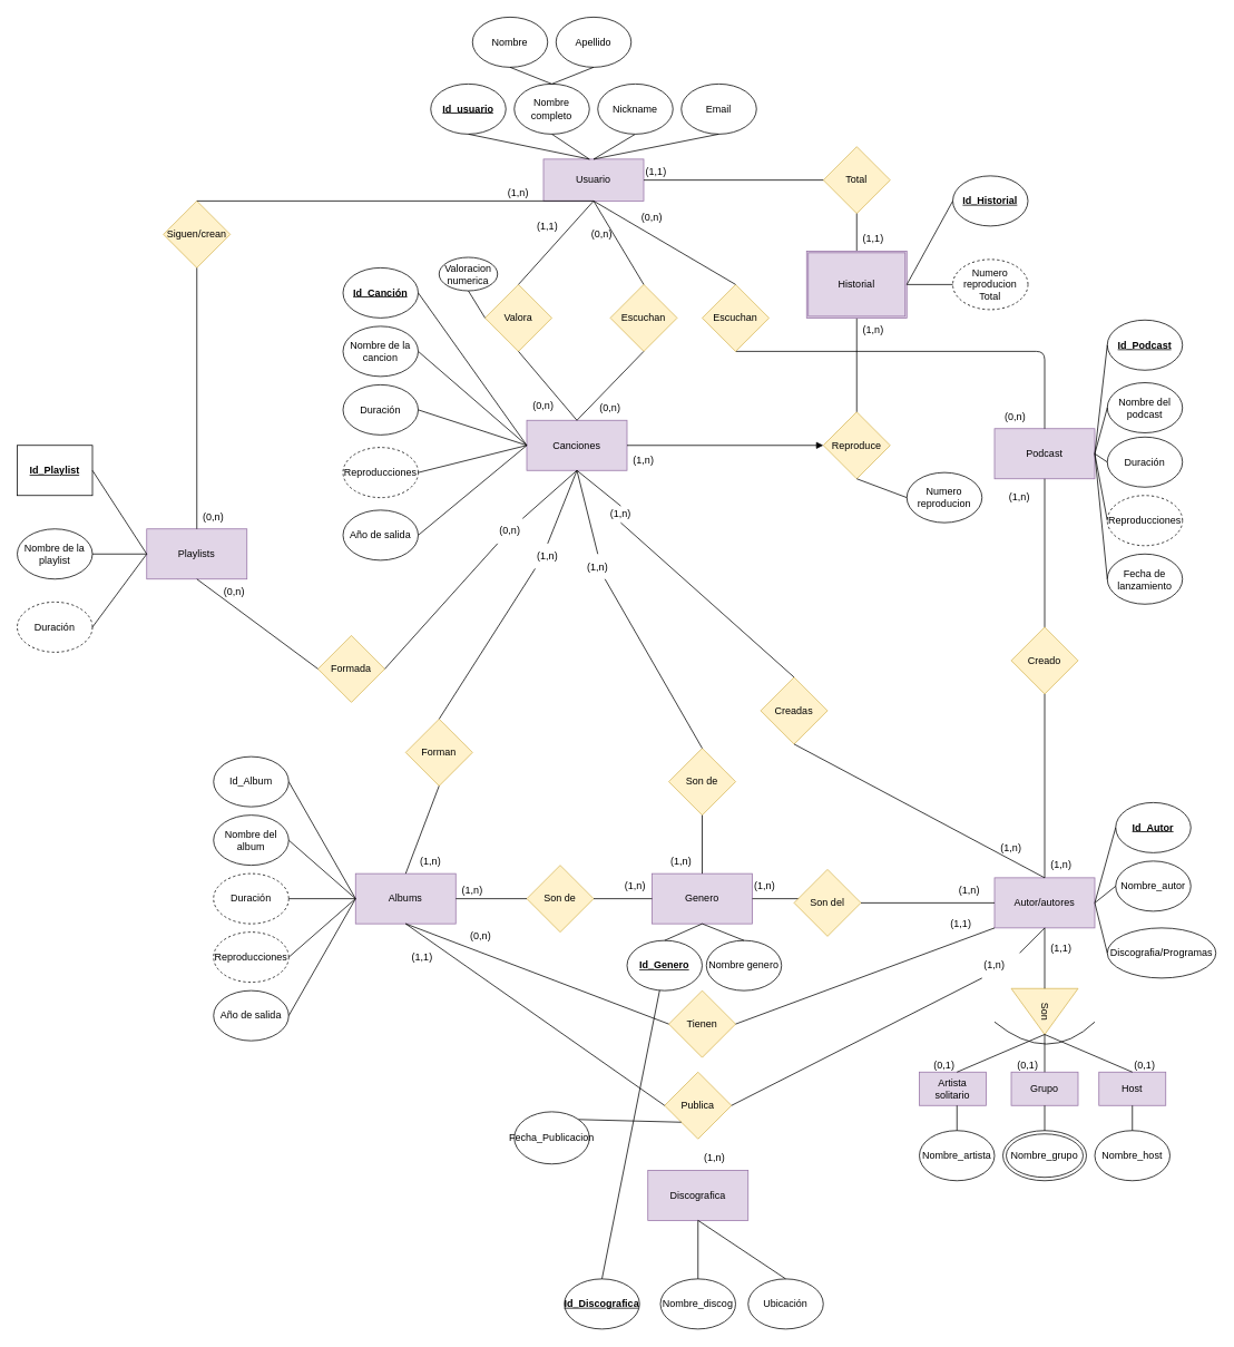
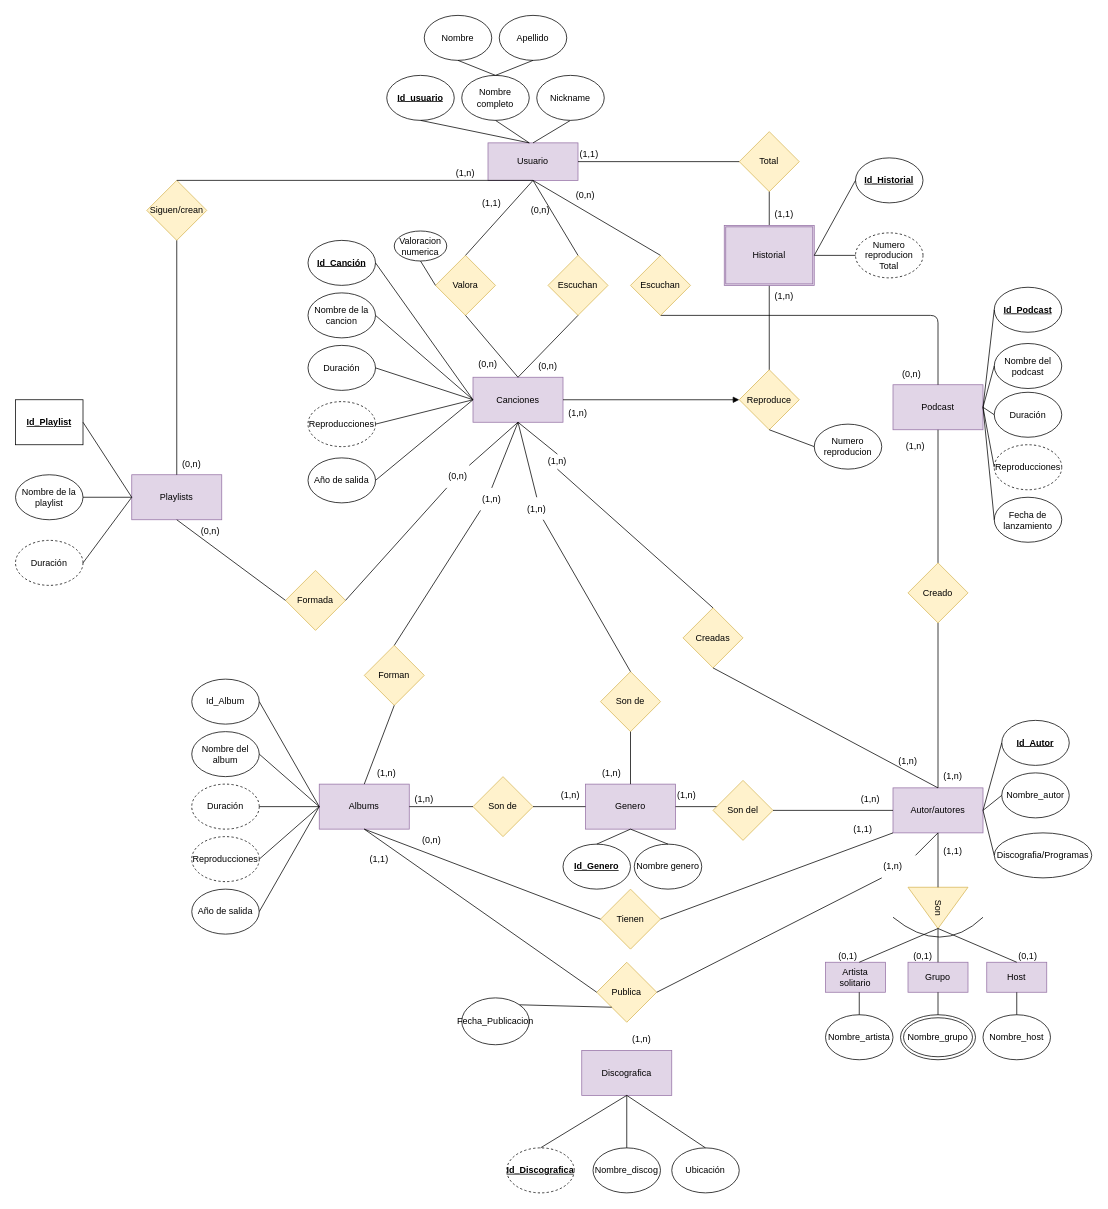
- <mxCell id="16" value="Email" style="ellipse;whiteSpace=wrap;html=1;" vertex="1" parent="1"><mxGeometry x="815" y="100" width="90" height="60" as="geometry" /></mxCell>
- <mxCell id="17" value="" style="endArrow=none;html=1;rounded=0;exitX=0.5;exitY=0;exitDx=0;exitDy=0;entryX=0.5;entryY=1;entryDx=0;entryDy=0;" edge="1" parent="1" source="2" target="16"><mxGeometry width="50" height="50" relative="1" as="geometry"><mxPoint x="805" y="320" as="sourcePoint" /><mxPoint x="855" y="270" as="targetPoint" /></mxGeometry></mxCell>
- <mxCell id="176" value="" style="endArrow=none;html=1;rounded=0;exitX=0.5;exitY=0;exitDx=0;exitDy=0;" edge="1" parent="1" source="173" target="146"><mxGeometry width="50" height="50" relative="1" as="geometry"><mxPoint x="875" y="1250" as="sourcePoint" /><mxPoint x="925" y="1200" as="targetPoint" /></mxGeometry></mxCell>
+ <mxCell id="176" value="" style="endArrow=none;html=1;rounded=0;exitX=0.5;exitY=0;exitDx=0;exitDy=0;entryX=0.5;entryY=1;entryDx=0;entryDy=0;" edge="1" parent="1" source="173" target="161"><mxGeometry width="50" height="50" relative="1" as="geometry"><mxPoint x="875" y="1250" as="sourcePoint" /><mxPoint x="925" y="1200" as="targetPoint" /></mxGeometry></mxCell>
- <mxCell id="173" value="&lt;b&gt;&lt;u&gt;Id_Discografica&lt;/u&gt;&lt;/b&gt;" style="ellipse;whiteSpace=wrap;html=1;" vertex="1" parent="1"><mxGeometry x="675" y="1530" width="90" height="60" as="geometry" /></mxCell>
+ <mxCell id="173" value="&lt;b&gt;&lt;u&gt;Id_Discografica&lt;/u&gt;&lt;/b&gt;" style="ellipse;whiteSpace=wrap;html=1;dashed=1;" vertex="1" parent="1"><mxGeometry x="675" y="1530" width="90" height="60" as="geometry" /></mxCell>
